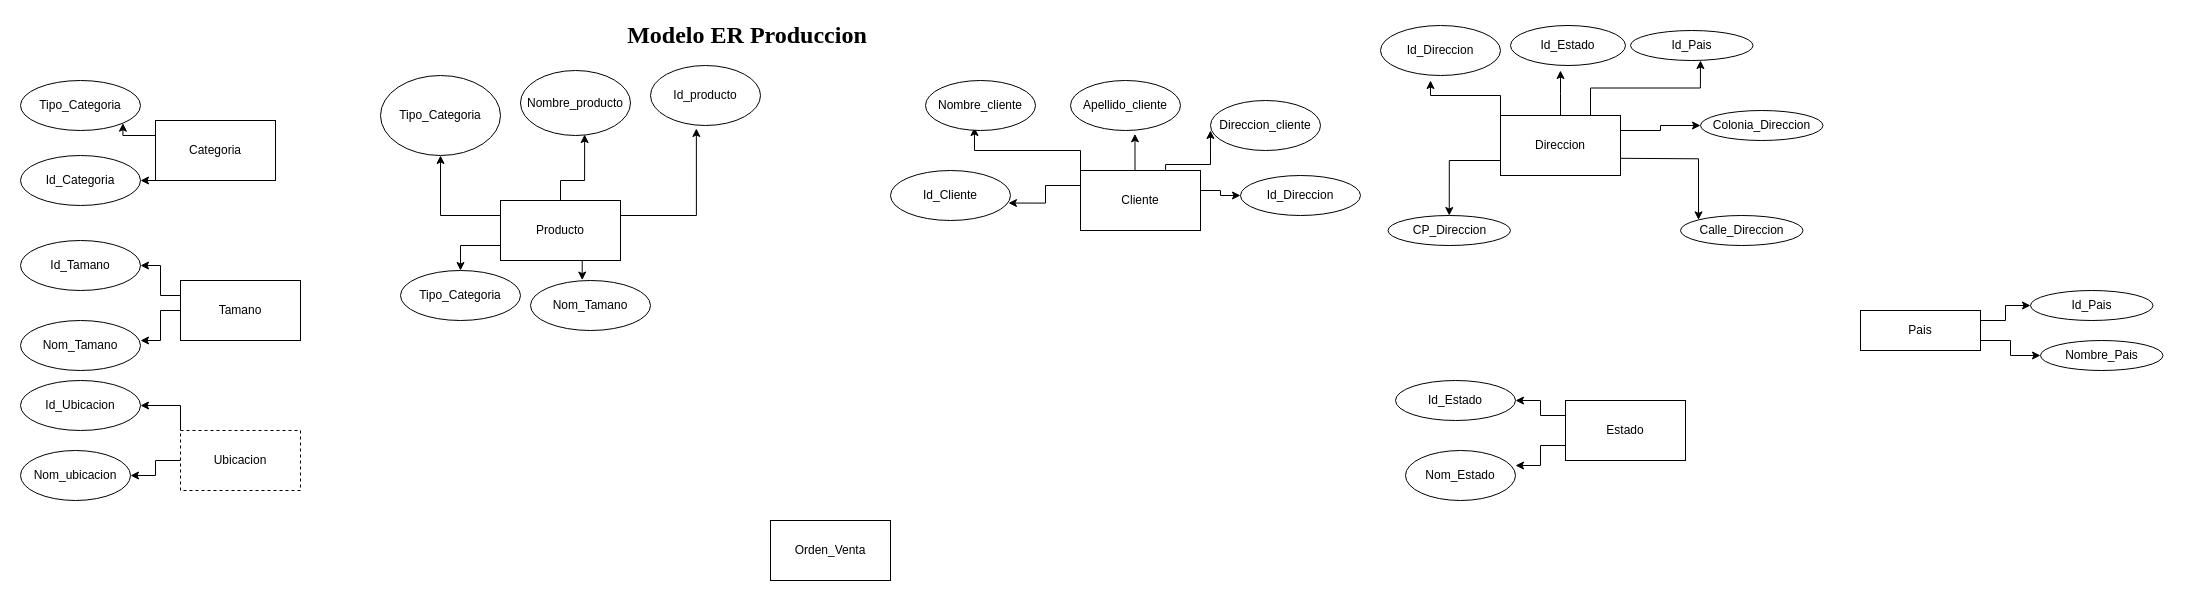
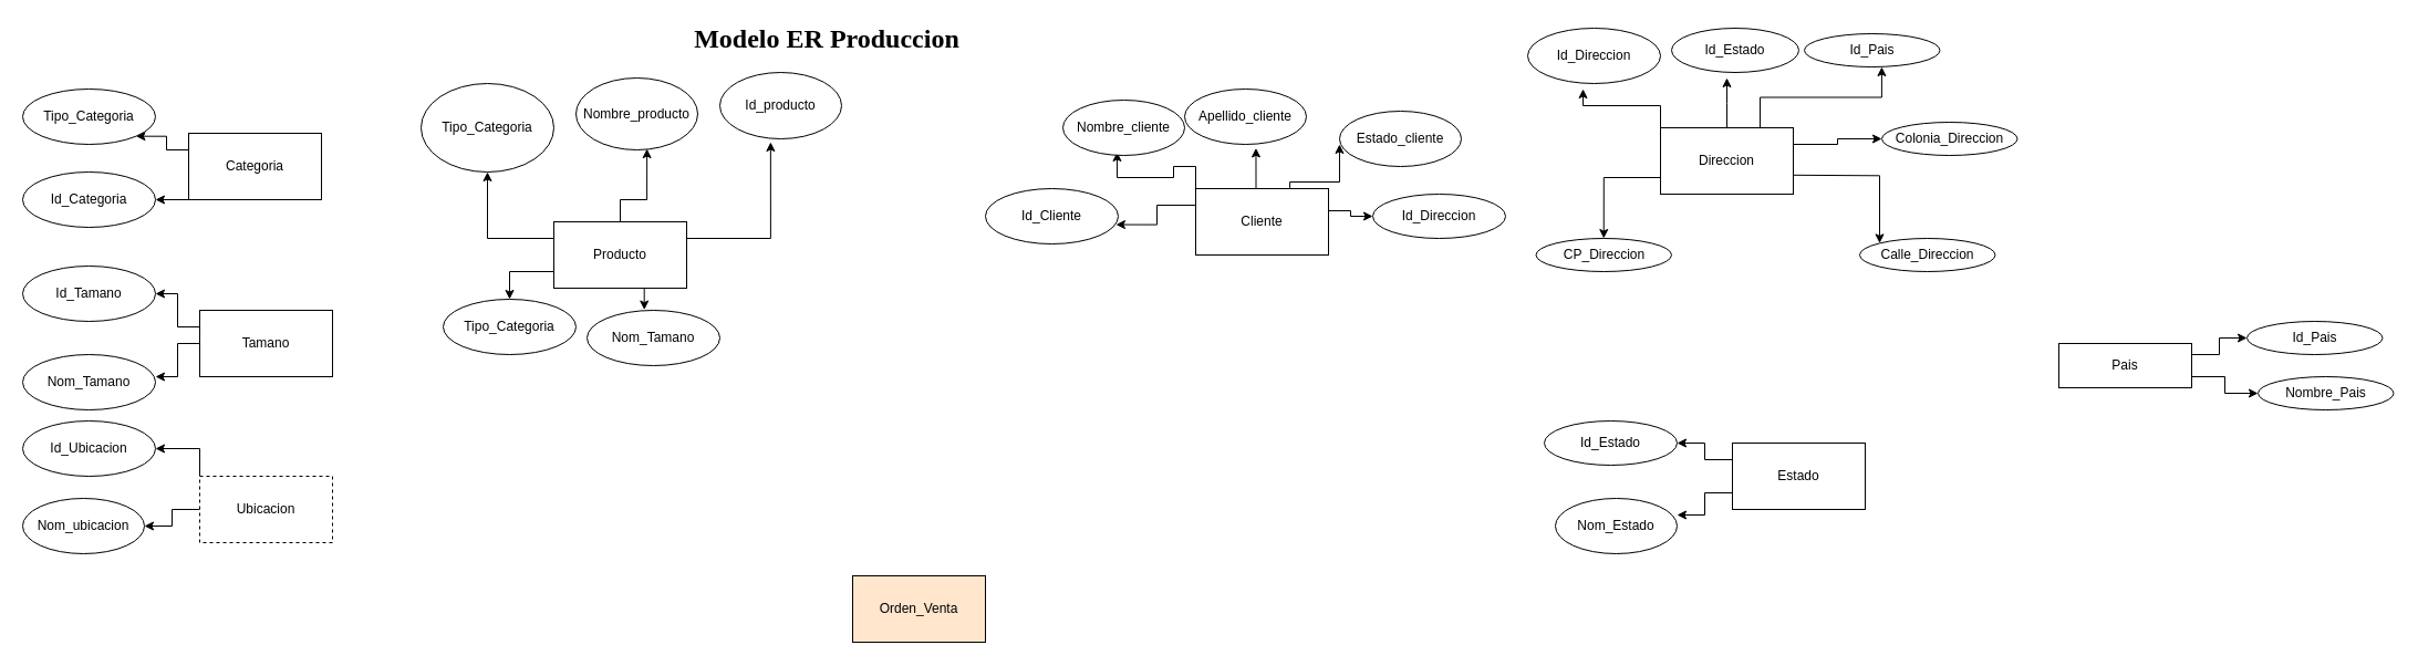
- <mxCell id="5" value="Nombre_cliente" style="ellipse;whiteSpace=wrap;html=1;" parent="1" vertex="1"><mxGeometry x="925" y="80" width="110" height="50" as="geometry" /></mxCell>
+ <mxCell id="5" value="Nombre_cliente" style="ellipse;whiteSpace=wrap;html=1;" parent="1" vertex="1"><mxGeometry x="960" y="90" width="110" height="50" as="geometry" /></mxCell>
- <mxCell id="10" value="Direccion_cliente" style="ellipse;whiteSpace=wrap;html=1;" parent="1" vertex="1"><mxGeometry x="1210" y="100" width="110" height="50" as="geometry" /></mxCell>
+ <mxCell id="10" value="Estado_cliente" style="ellipse;whiteSpace=wrap;html=1;" parent="1" vertex="1"><mxGeometry x="1210" y="100" width="110" height="50" as="geometry" /></mxCell>
- <mxCell id="23" value="Categoria" style="rounded=0;whiteSpace=wrap;html=1;" parent="1" vertex="1"><mxGeometry x="155" y="120" width="120" height="60" as="geometry" /></mxCell>
+ <mxCell id="23" value="Categoria" style="rounded=0;whiteSpace=wrap;html=1;" parent="1" vertex="1"><mxGeometry x="170" y="120" width="120" height="60" as="geometry" /></mxCell>
- <mxCell id="39" value="Orden_Venta" style="rounded=0;whiteSpace=wrap;html=1;" vertex="1" parent="1"><mxGeometry x="770" y="520" width="120" height="60" as="geometry" /></mxCell>
+ <mxCell id="39" value="Orden_Venta" style="rounded=0;whiteSpace=wrap;html=1;fillColor=#ffe6cc;" vertex="1" parent="1"><mxGeometry x="770" y="520" width="120" height="60" as="geometry" /></mxCell>
